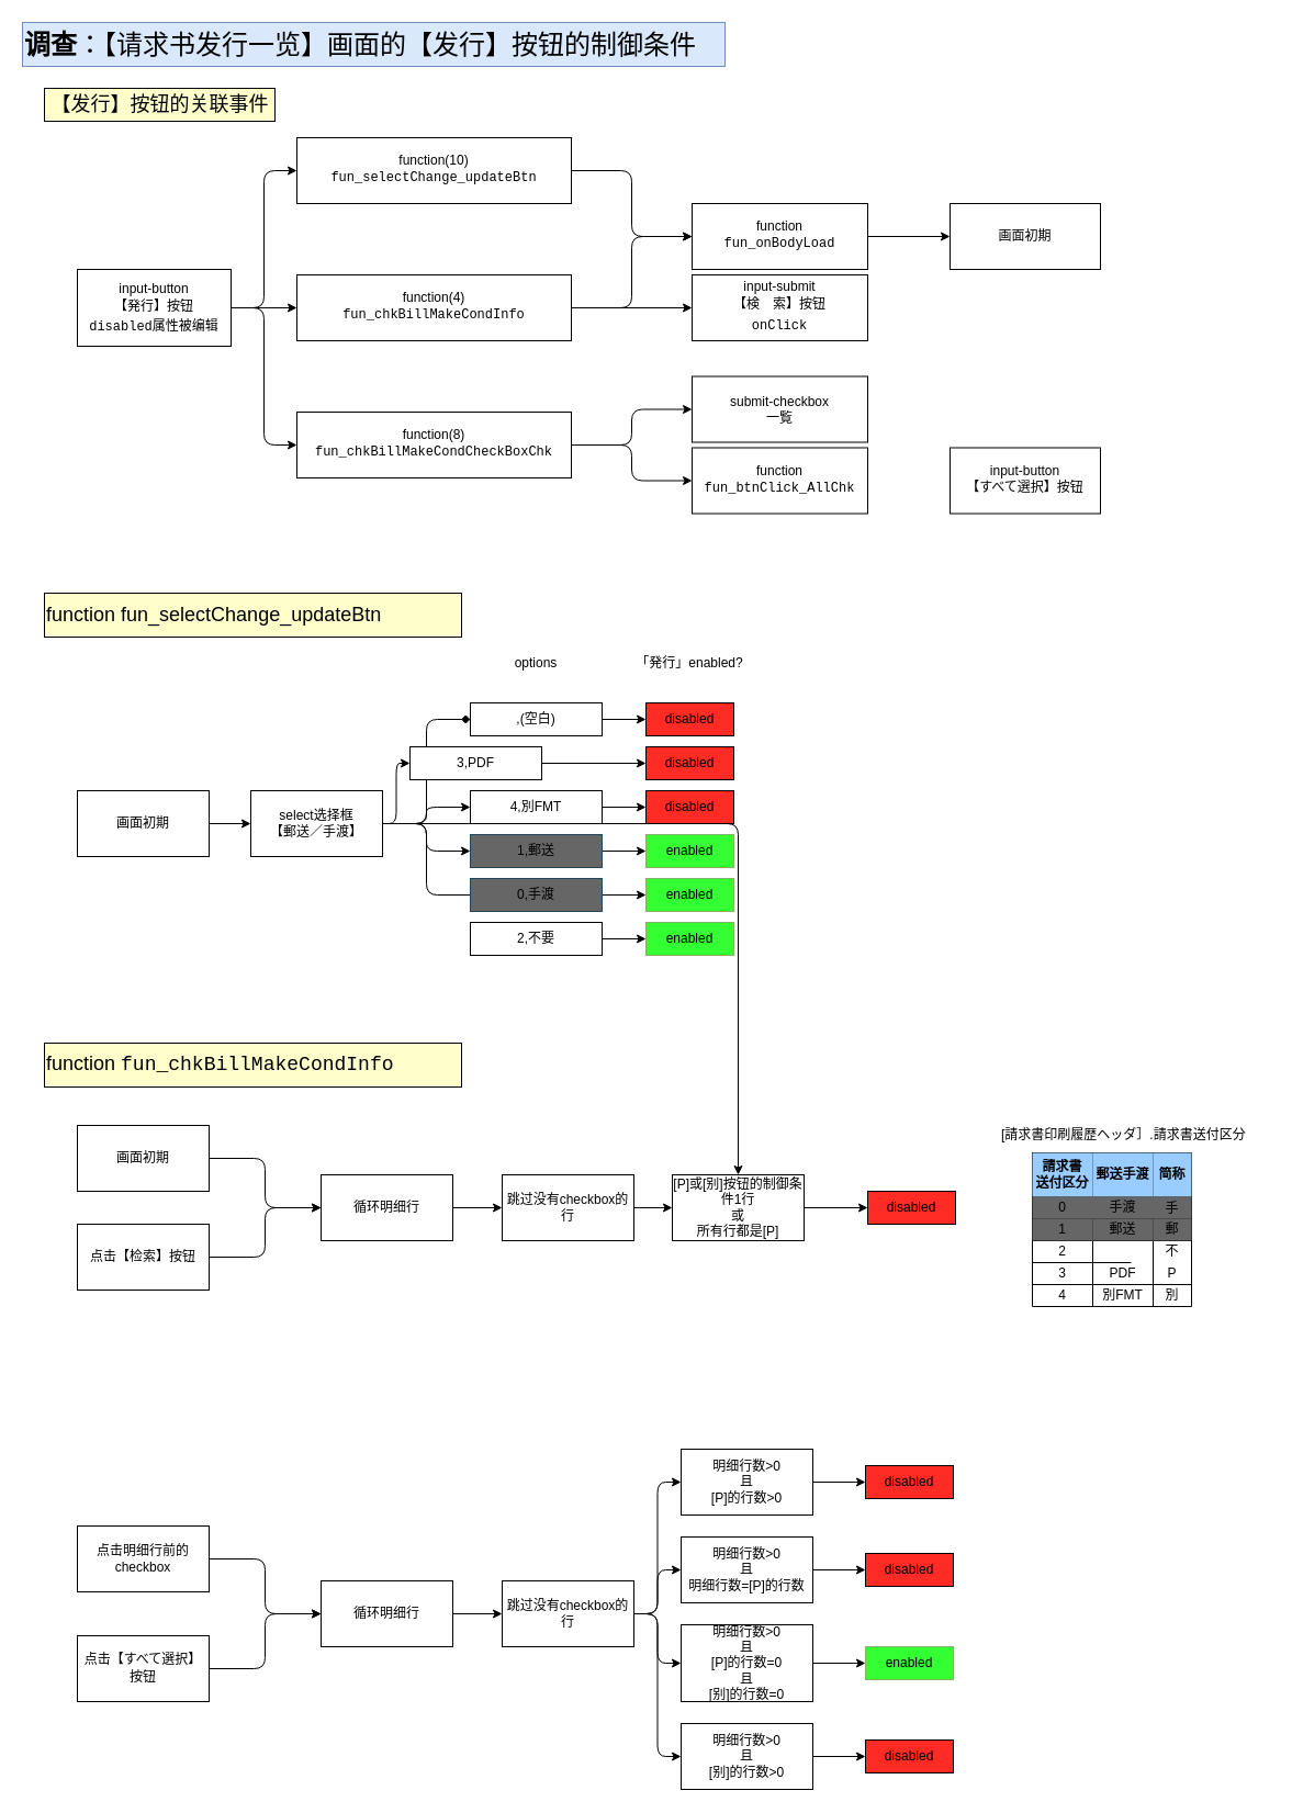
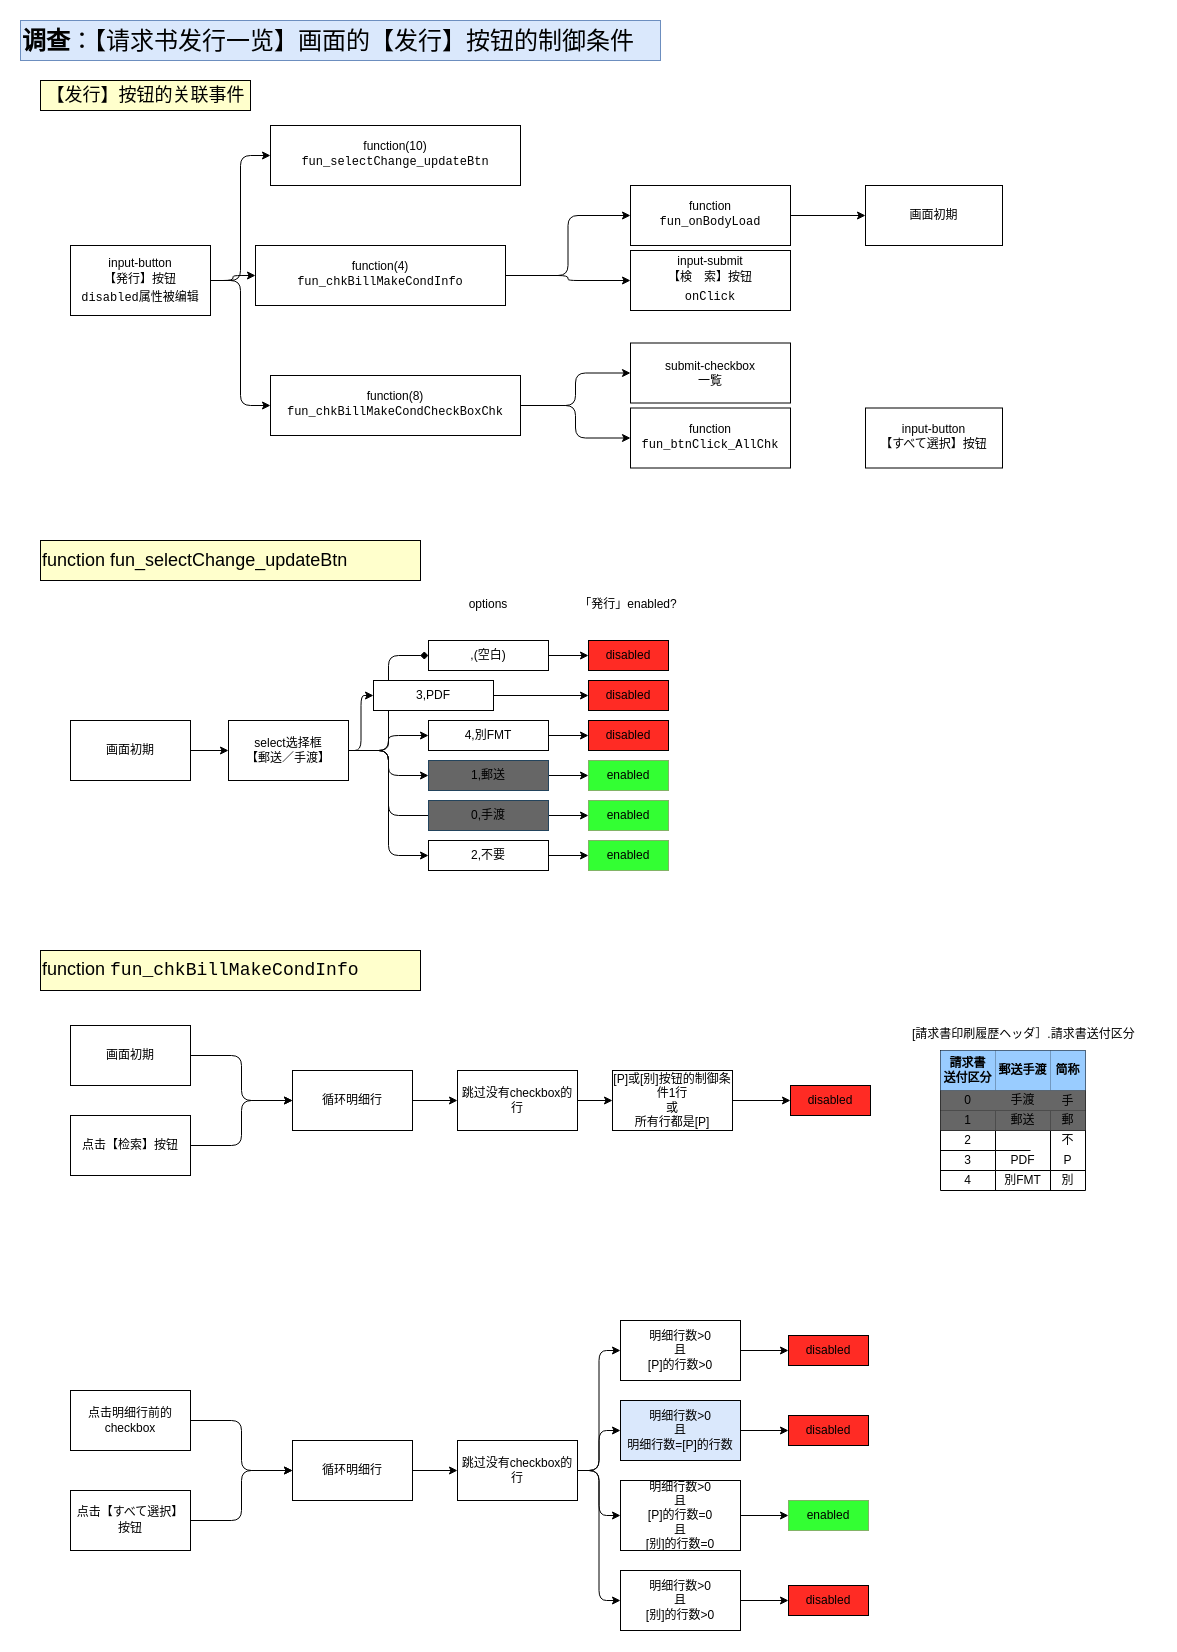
- <mxCell id="5" value="" style="edgeStyle=orthogonalEdgeStyle;html=1;fontSize=12;labelBackgroundColor=none;fontColor=#000000;" edge="1" parent="1" source="6" target="13"><mxGeometry relative="1" as="geometry" /></mxCell>
- <mxCell id="8" value="function(4)&lt;br style=&quot;font-size: 12px;&quot;&gt;&lt;div style=&quot;font-family: &amp;quot;yahei consolas hybrid&amp;quot;, consolas, &amp;quot;courier new&amp;quot;, monospace, consolas, &amp;quot;courier new&amp;quot;, monospace; font-size: 12px; line-height: 19px;&quot;&gt;&lt;span style=&quot;font-size: 12px;&quot;&gt;fun_chkBillMakeCondInfo&lt;/span&gt;&lt;/div&gt;" style="whiteSpace=wrap;html=1;rounded=0;fontSize=12;labelBackgroundColor=none;fontColor=#000000;" vertex="1" parent="1"><mxGeometry x="270" y="250" width="250" height="60" as="geometry" /></mxCell>
+ <mxCell id="8" value="function(4)&lt;br style=&quot;font-size: 12px;&quot;&gt;&lt;div style=&quot;font-family: &amp;quot;yahei consolas hybrid&amp;quot;, consolas, &amp;quot;courier new&amp;quot;, monospace, consolas, &amp;quot;courier new&amp;quot;, monospace; font-size: 12px; line-height: 19px;&quot;&gt;&lt;span style=&quot;font-size: 12px;&quot;&gt;fun_chkBillMakeCondInfo&lt;/span&gt;&lt;/div&gt;" style="whiteSpace=wrap;html=1;rounded=0;fontSize=12;labelBackgroundColor=none;fontColor=#000000;" vertex="1" parent="1"><mxGeometry x="255" y="245" width="250" height="60" as="geometry" /></mxCell>
- <mxCell id="25" style="edgeStyle=orthogonalEdgeStyle;html=1;exitX=1;exitY=0.5;exitDx=0;exitDy=0;fontSize=12;labelBackgroundColor=none;fontColor=#000000;" edge="1" parent="1" source="28" target="85"><mxGeometry relative="1" as="geometry" /></mxCell>
+ <mxCell id="25" style="edgeStyle=orthogonalEdgeStyle;html=1;exitX=1;exitY=0.5;exitDx=0;exitDy=0;entryX=0;entryY=0.5;entryDx=0;entryDy=0;fontSize=12;labelBackgroundColor=none;fontColor=#000000;" edge="1" parent="1" source="28" target="38"><mxGeometry relative="1" as="geometry" /></mxCell>
- <mxCell id="105" value="明细行数&amp;gt;0&lt;br&gt;且&lt;br&gt;明细行数=[P]的行数" style="whiteSpace=wrap;html=1;rounded=0;fontSize=12;labelBackgroundColor=none;fontColor=#000000;" vertex="1" parent="1"><mxGeometry x="620" y="1400" width="120" height="60" as="geometry" /></mxCell>
+ <mxCell id="105" value="明细行数&amp;gt;0&lt;br&gt;且&lt;br&gt;明细行数=[P]的行数" style="whiteSpace=wrap;html=1;rounded=0;fontSize=12;labelBackgroundColor=none;fontColor=#000000;fillColor=#dae8fc;" vertex="1" parent="1"><mxGeometry x="620" y="1400" width="120" height="60" as="geometry" /></mxCell>
